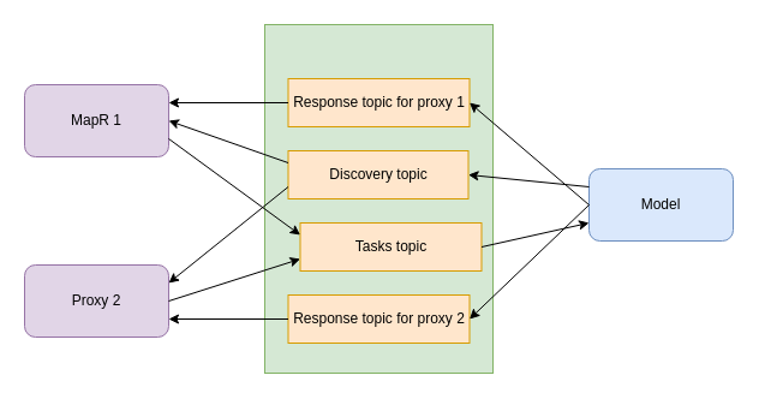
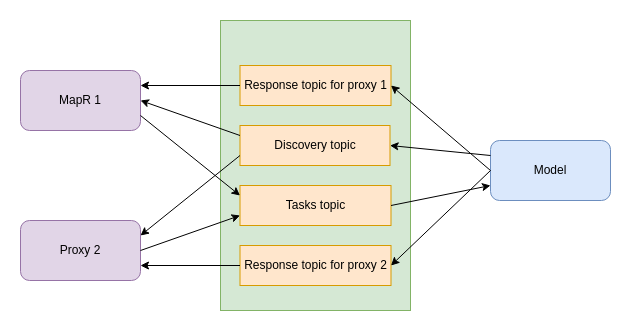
- <mxCell id="7" value="Tasks topic" style="rounded=0;whiteSpace=wrap;html=1;fillColor=#ffe6cc;strokeColor=#d79b00;" vertex="1" parent="1"><mxGeometry x="249.5" y="185" width="151" height="40" as="geometry" /></mxCell>
+ <mxCell id="7" value="Tasks topic" style="rounded=0;whiteSpace=wrap;html=1;fillColor=#ffe6cc;strokeColor=#d79b00;" vertex="1" parent="1"><mxGeometry x="239.5" y="185" width="151" height="40" as="geometry" /></mxCell>
